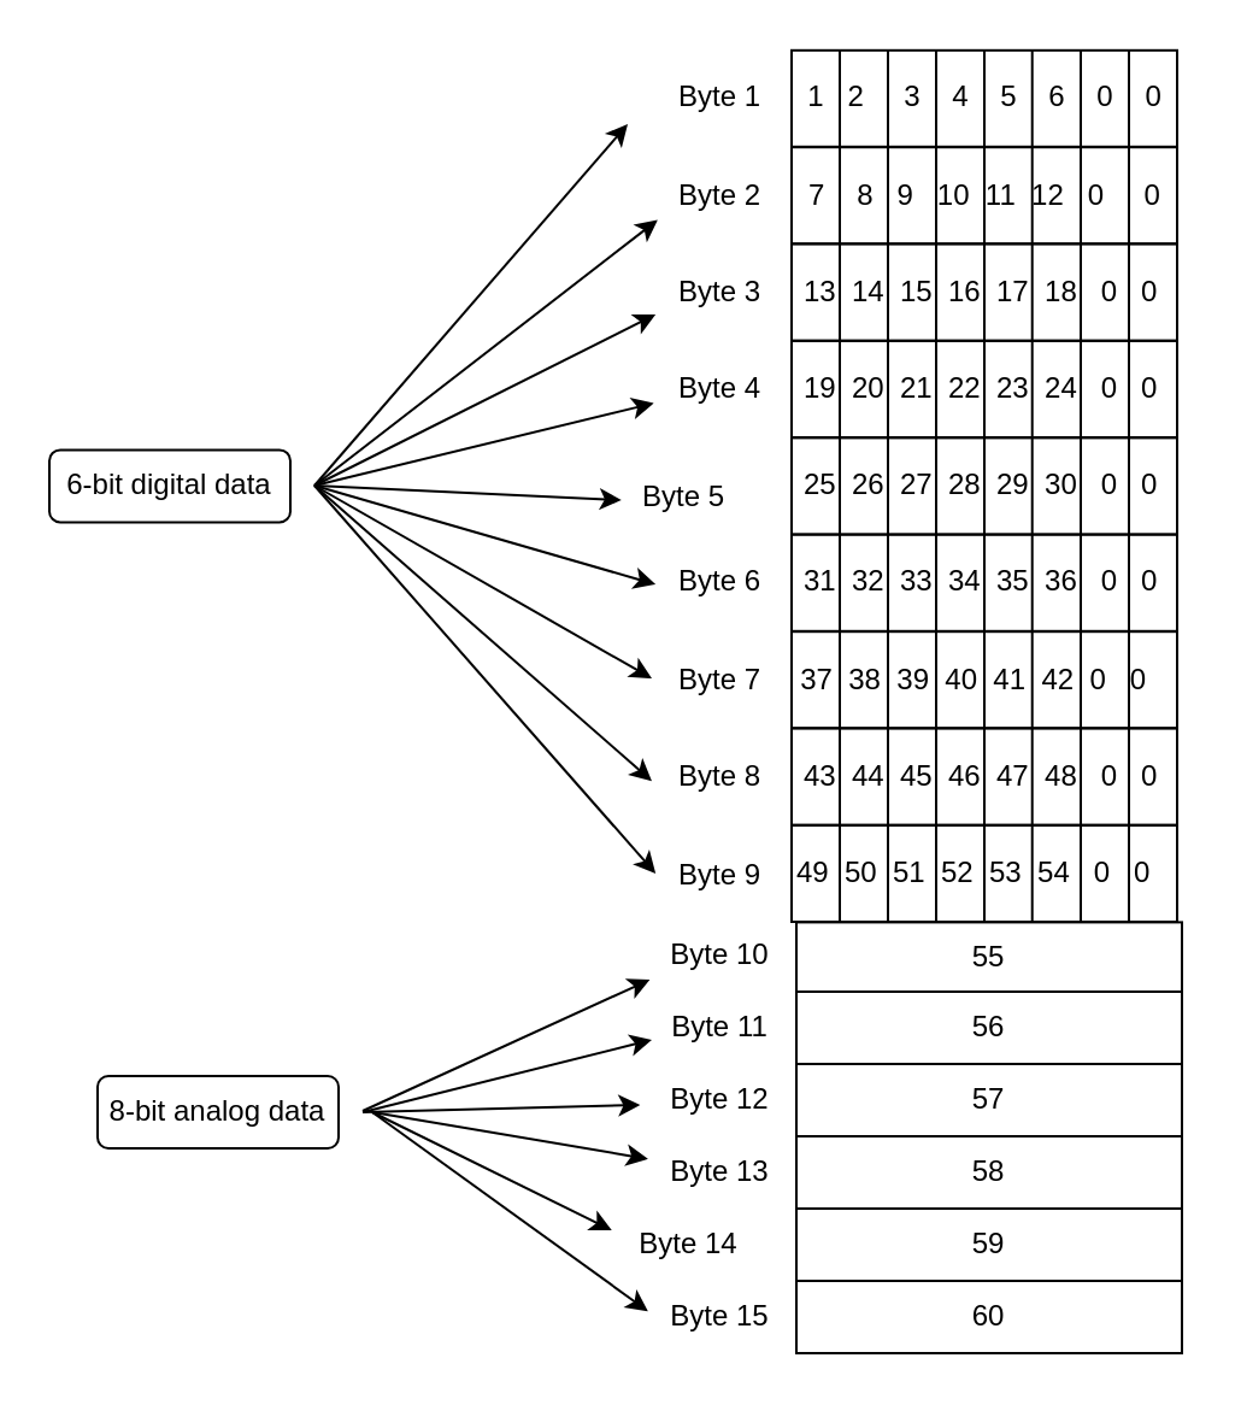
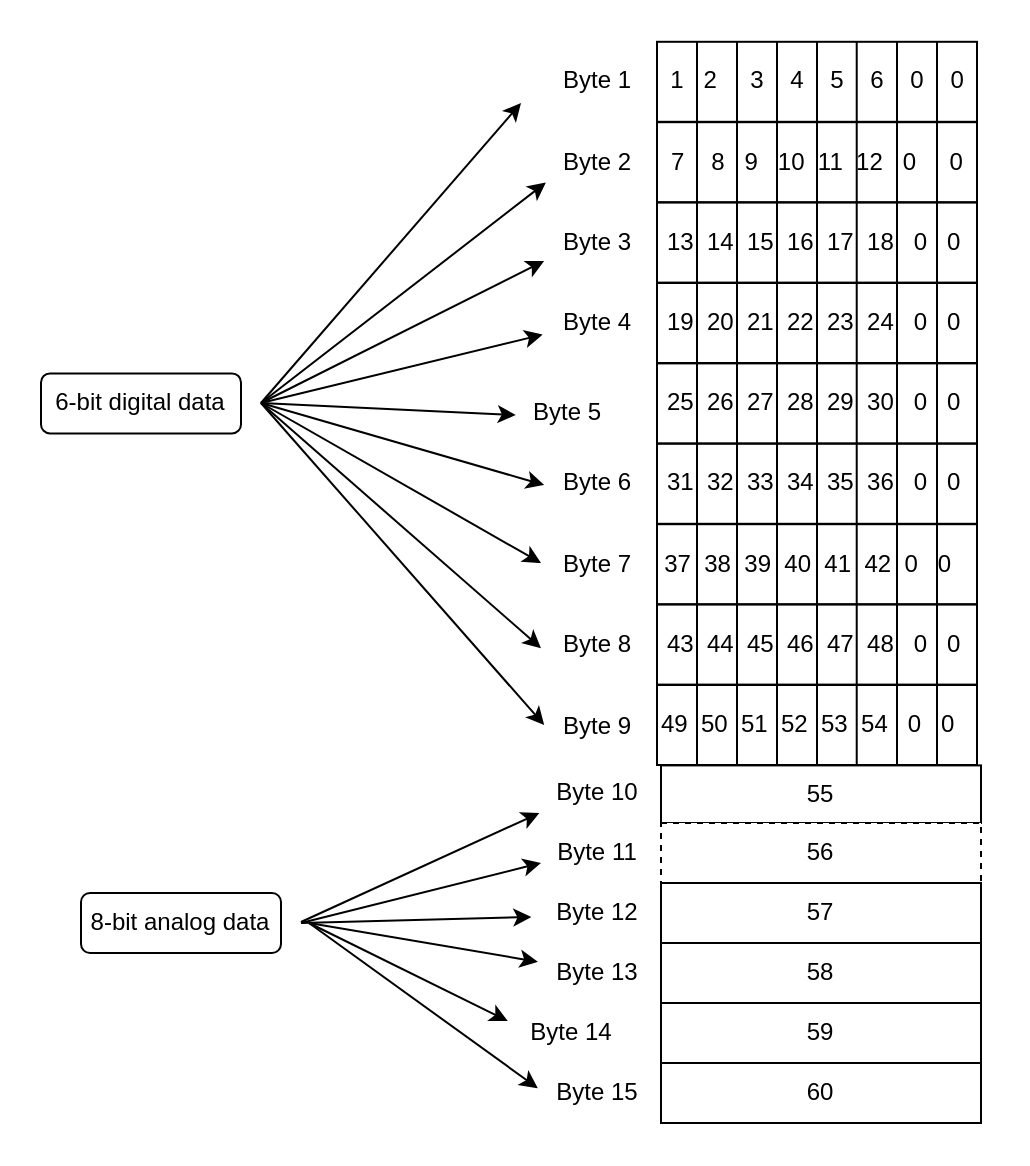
- <mxCell id="60" value="56" style="rounded=0;whiteSpace=wrap;html=1;" vertex="1" parent="1"><mxGeometry x="330" y="411" width="160" height="30" as="geometry" /></mxCell>
+ <mxCell id="60" value="56" style="rounded=0;whiteSpace=wrap;html=1;dashed=1;" vertex="1" parent="1"><mxGeometry x="330" y="411" width="160" height="30" as="geometry" /></mxCell>
